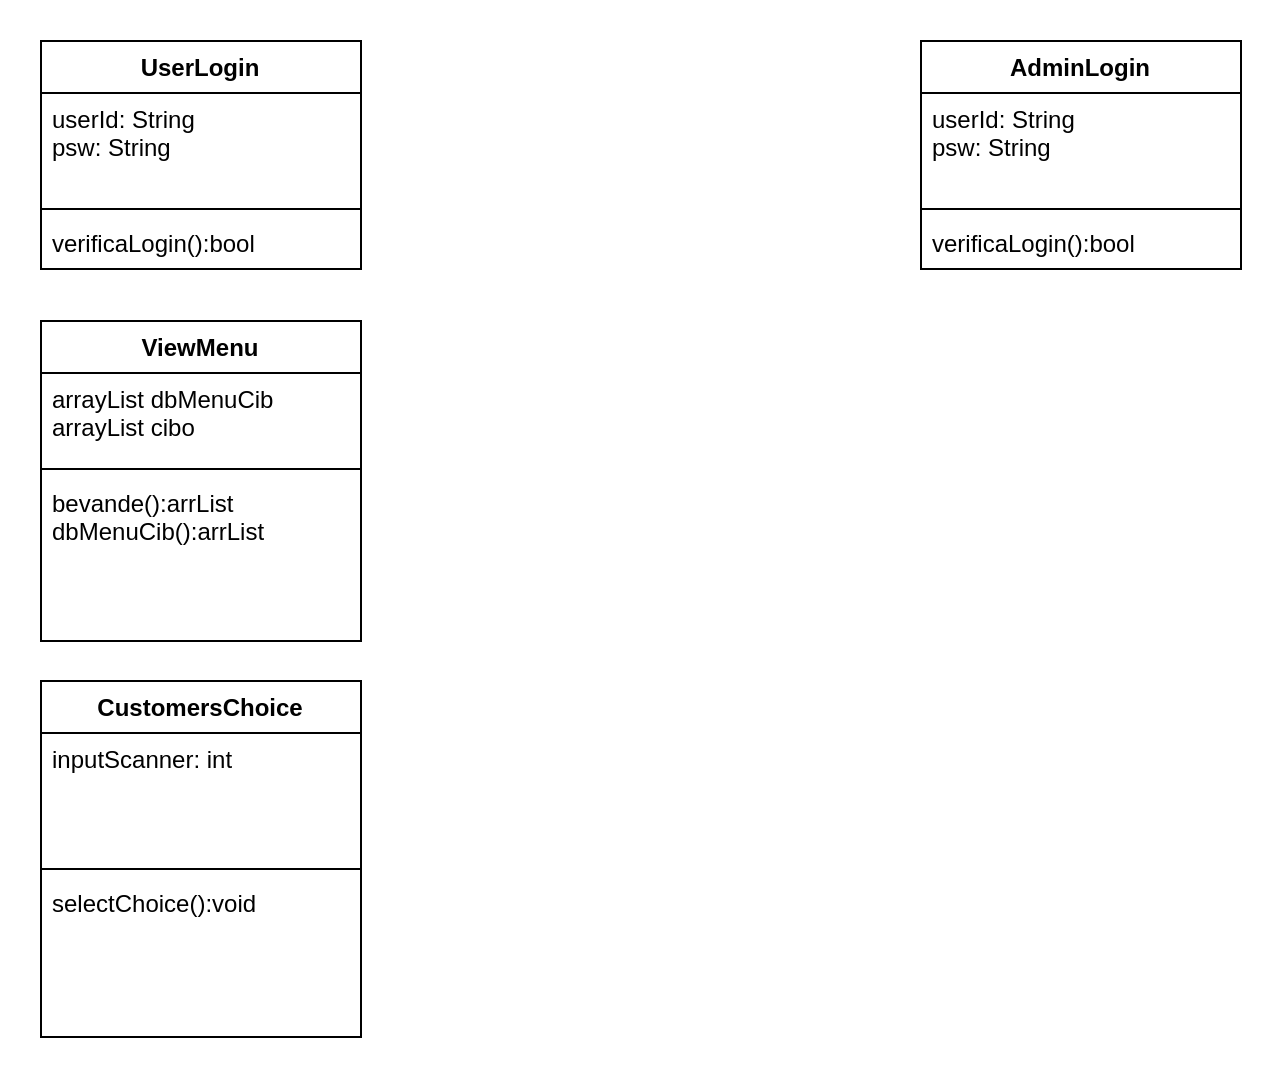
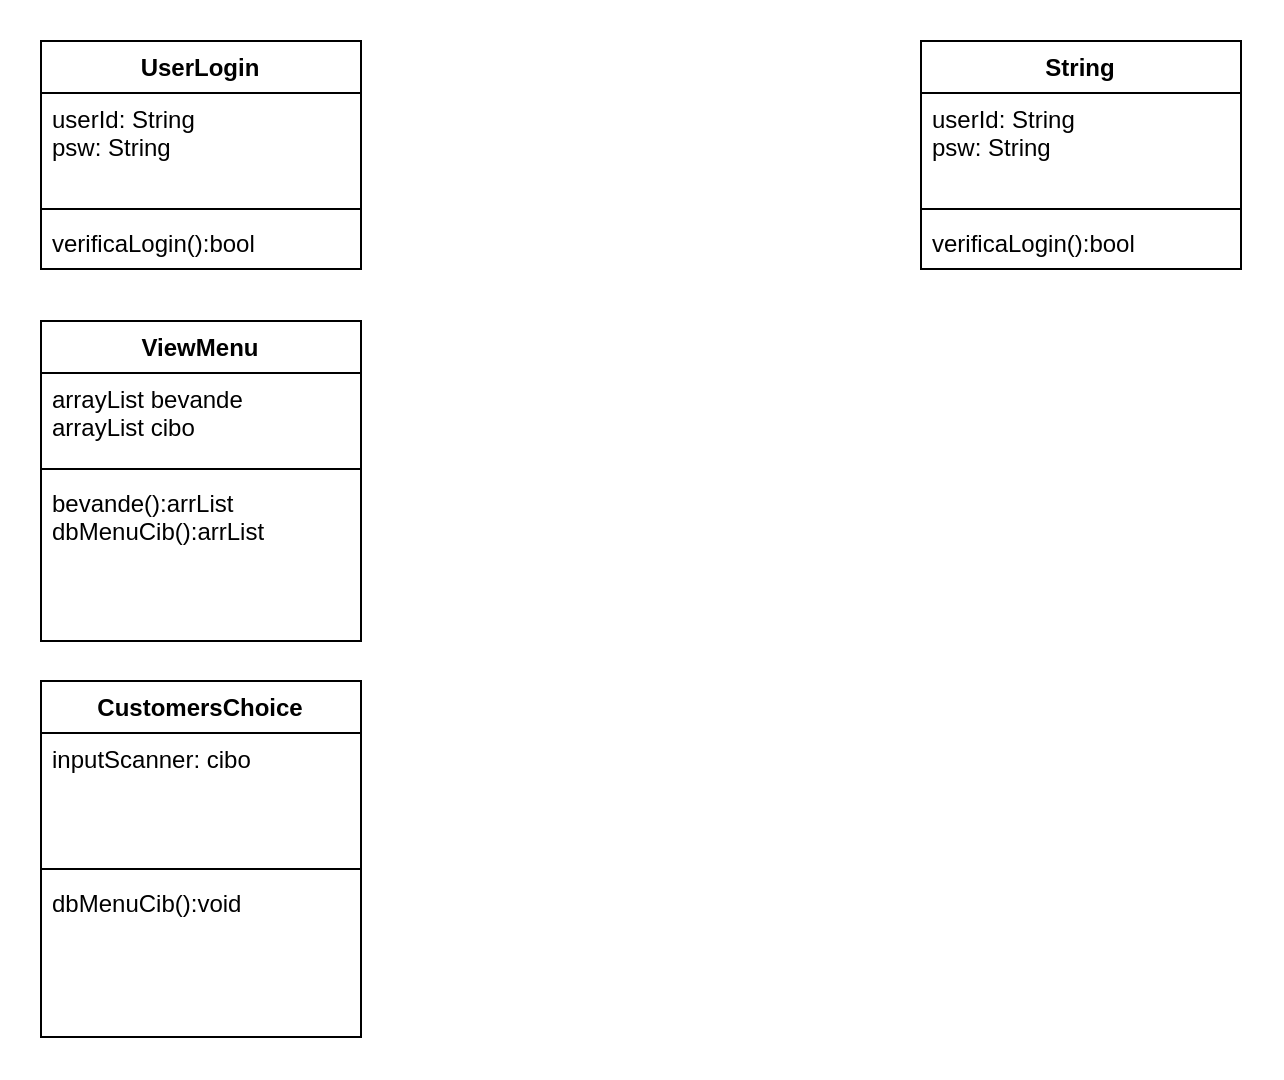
- <mxCell id="6" value="AdminLogin" style="swimlane;fontStyle=1;align=center;verticalAlign=top;childLayout=stackLayout;horizontal=1;startSize=26;horizontalStack=0;resizeParent=1;resizeParentMax=0;resizeLast=0;collapsible=1;marginBottom=0;" vertex="1" parent="1"><mxGeometry x="460" y="20" width="160" height="114" as="geometry" /></mxCell>
+ <mxCell id="6" value="String" style="swimlane;fontStyle=1;align=center;verticalAlign=top;childLayout=stackLayout;horizontal=1;startSize=26;horizontalStack=0;resizeParent=1;resizeParentMax=0;resizeLast=0;collapsible=1;marginBottom=0;" vertex="1" parent="1"><mxGeometry x="460" y="20" width="160" height="114" as="geometry" /></mxCell>
- <mxCell id="11" value="arrayList dbMenuCib&#10;arrayList cibo" style="text;strokeColor=none;fillColor=none;align=left;verticalAlign=top;spacingLeft=4;spacingRight=4;overflow=hidden;rotatable=0;points=[[0,0.5],[1,0.5]];portConstraint=eastwest;" vertex="1" parent="10"><mxGeometry y="26" width="160" height="44" as="geometry" /></mxCell>
+ <mxCell id="11" value="arrayList bevande&#10;arrayList cibo" style="text;strokeColor=none;fillColor=none;align=left;verticalAlign=top;spacingLeft=4;spacingRight=4;overflow=hidden;rotatable=0;points=[[0,0.5],[1,0.5]];portConstraint=eastwest;" vertex="1" parent="10"><mxGeometry y="26" width="160" height="44" as="geometry" /></mxCell>
- <mxCell id="15" value="inputScanner: int&#10;" style="text;strokeColor=none;fillColor=none;align=left;verticalAlign=top;spacingLeft=4;spacingRight=4;overflow=hidden;rotatable=0;points=[[0,0.5],[1,0.5]];portConstraint=eastwest;" vertex="1" parent="14"><mxGeometry y="26" width="160" height="64" as="geometry" /></mxCell>
+ <mxCell id="15" value="inputScanner: cibo&#10;" style="text;strokeColor=none;fillColor=none;align=left;verticalAlign=top;spacingLeft=4;spacingRight=4;overflow=hidden;rotatable=0;points=[[0,0.5],[1,0.5]];portConstraint=eastwest;" vertex="1" parent="14"><mxGeometry y="26" width="160" height="64" as="geometry" /></mxCell>
- <mxCell id="17" value="selectChoice():void" style="text;strokeColor=none;fillColor=none;align=left;verticalAlign=top;spacingLeft=4;spacingRight=4;overflow=hidden;rotatable=0;points=[[0,0.5],[1,0.5]];portConstraint=eastwest;" vertex="1" parent="14"><mxGeometry y="98" width="160" height="80" as="geometry" /></mxCell>
+ <mxCell id="17" value="dbMenuCib():void" style="text;strokeColor=none;fillColor=none;align=left;verticalAlign=top;spacingLeft=4;spacingRight=4;overflow=hidden;rotatable=0;points=[[0,0.5],[1,0.5]];portConstraint=eastwest;" vertex="1" parent="14"><mxGeometry y="98" width="160" height="80" as="geometry" /></mxCell>
